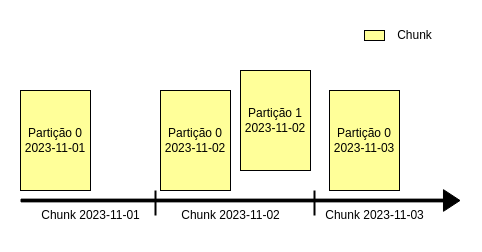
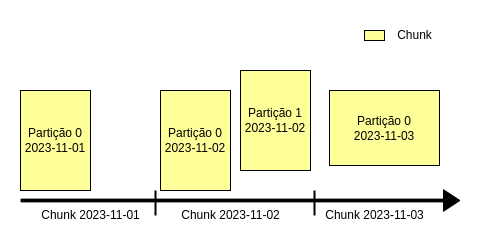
- <mxCell id="11" value="&lt;div&gt;Partição 0&lt;/div&gt;&lt;div&gt;2023-11-03&lt;/div&gt;" style="rounded=0;whiteSpace=wrap;html=1;fillColor=#FFFF99;" vertex="1" parent="1"><mxGeometry x="329" y="90" width="70" height="100" as="geometry" /></mxCell>
+ <mxCell id="11" value="&lt;div&gt;Partição 0&lt;/div&gt;&lt;div&gt;2023-11-03&lt;/div&gt;" style="rounded=0;whiteSpace=wrap;html=1;fillColor=#FFFF99;" vertex="1" parent="1"><mxGeometry x="329" y="90" width="110" height="75" as="geometry" /></mxCell>
